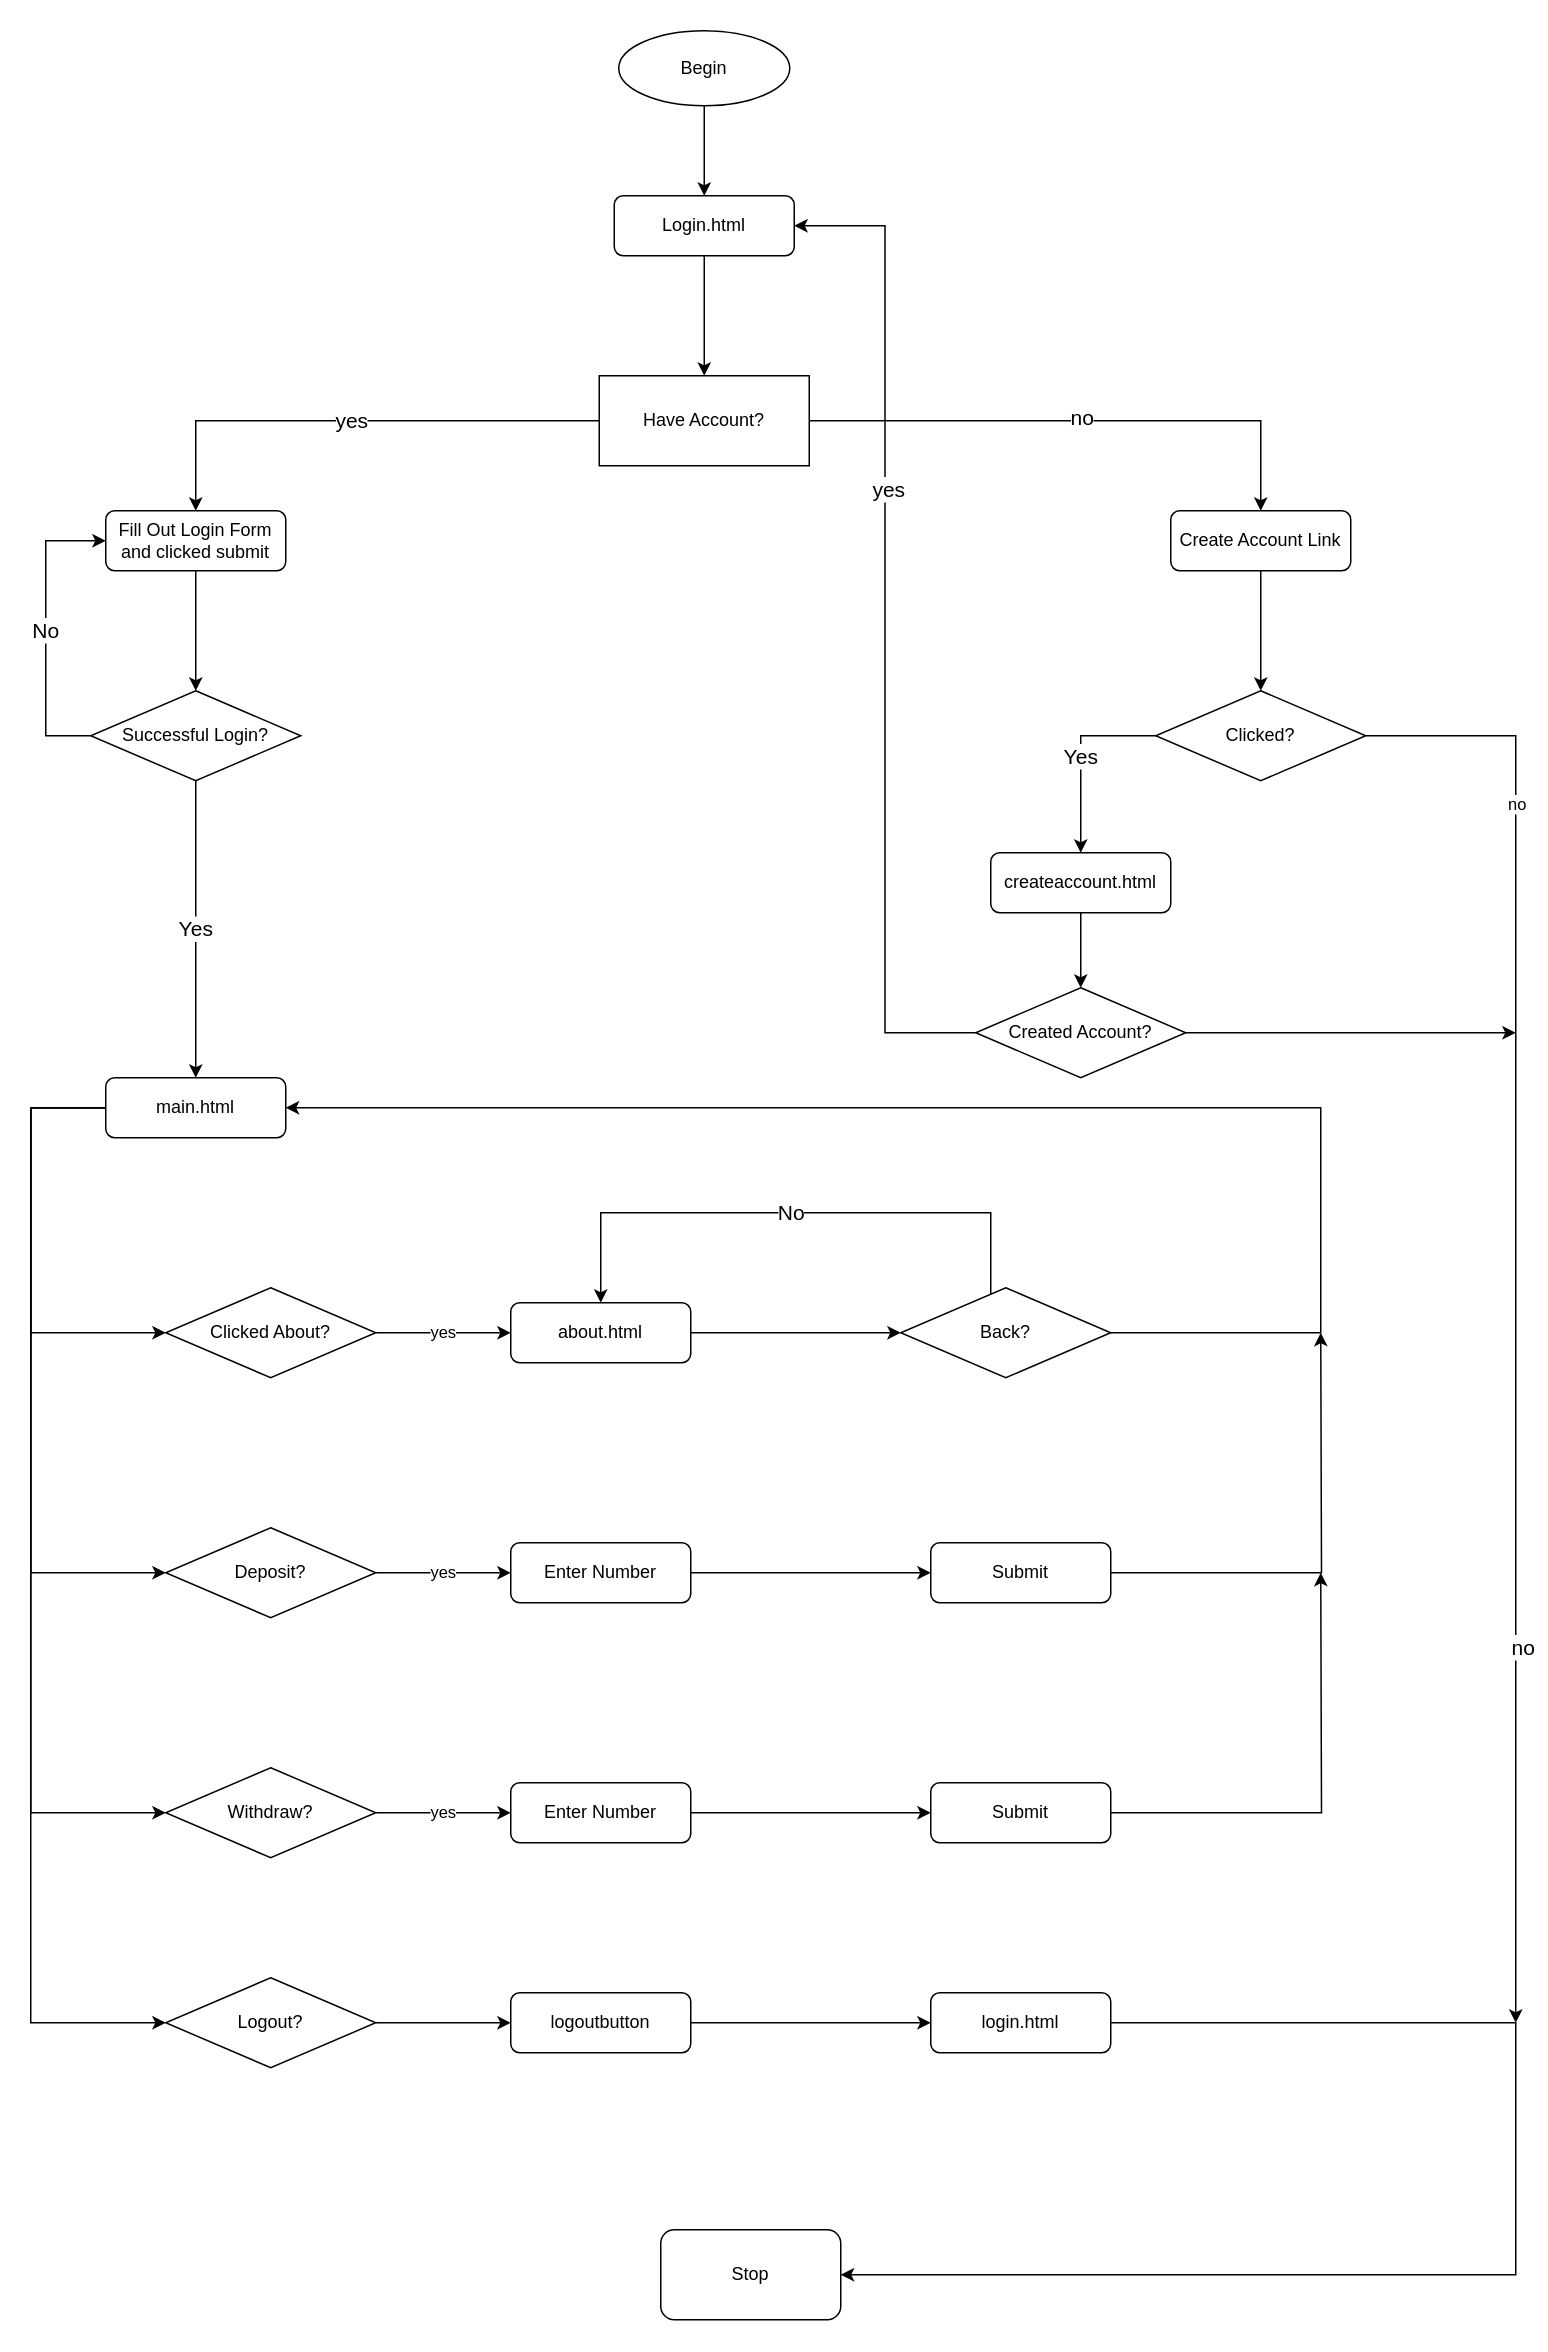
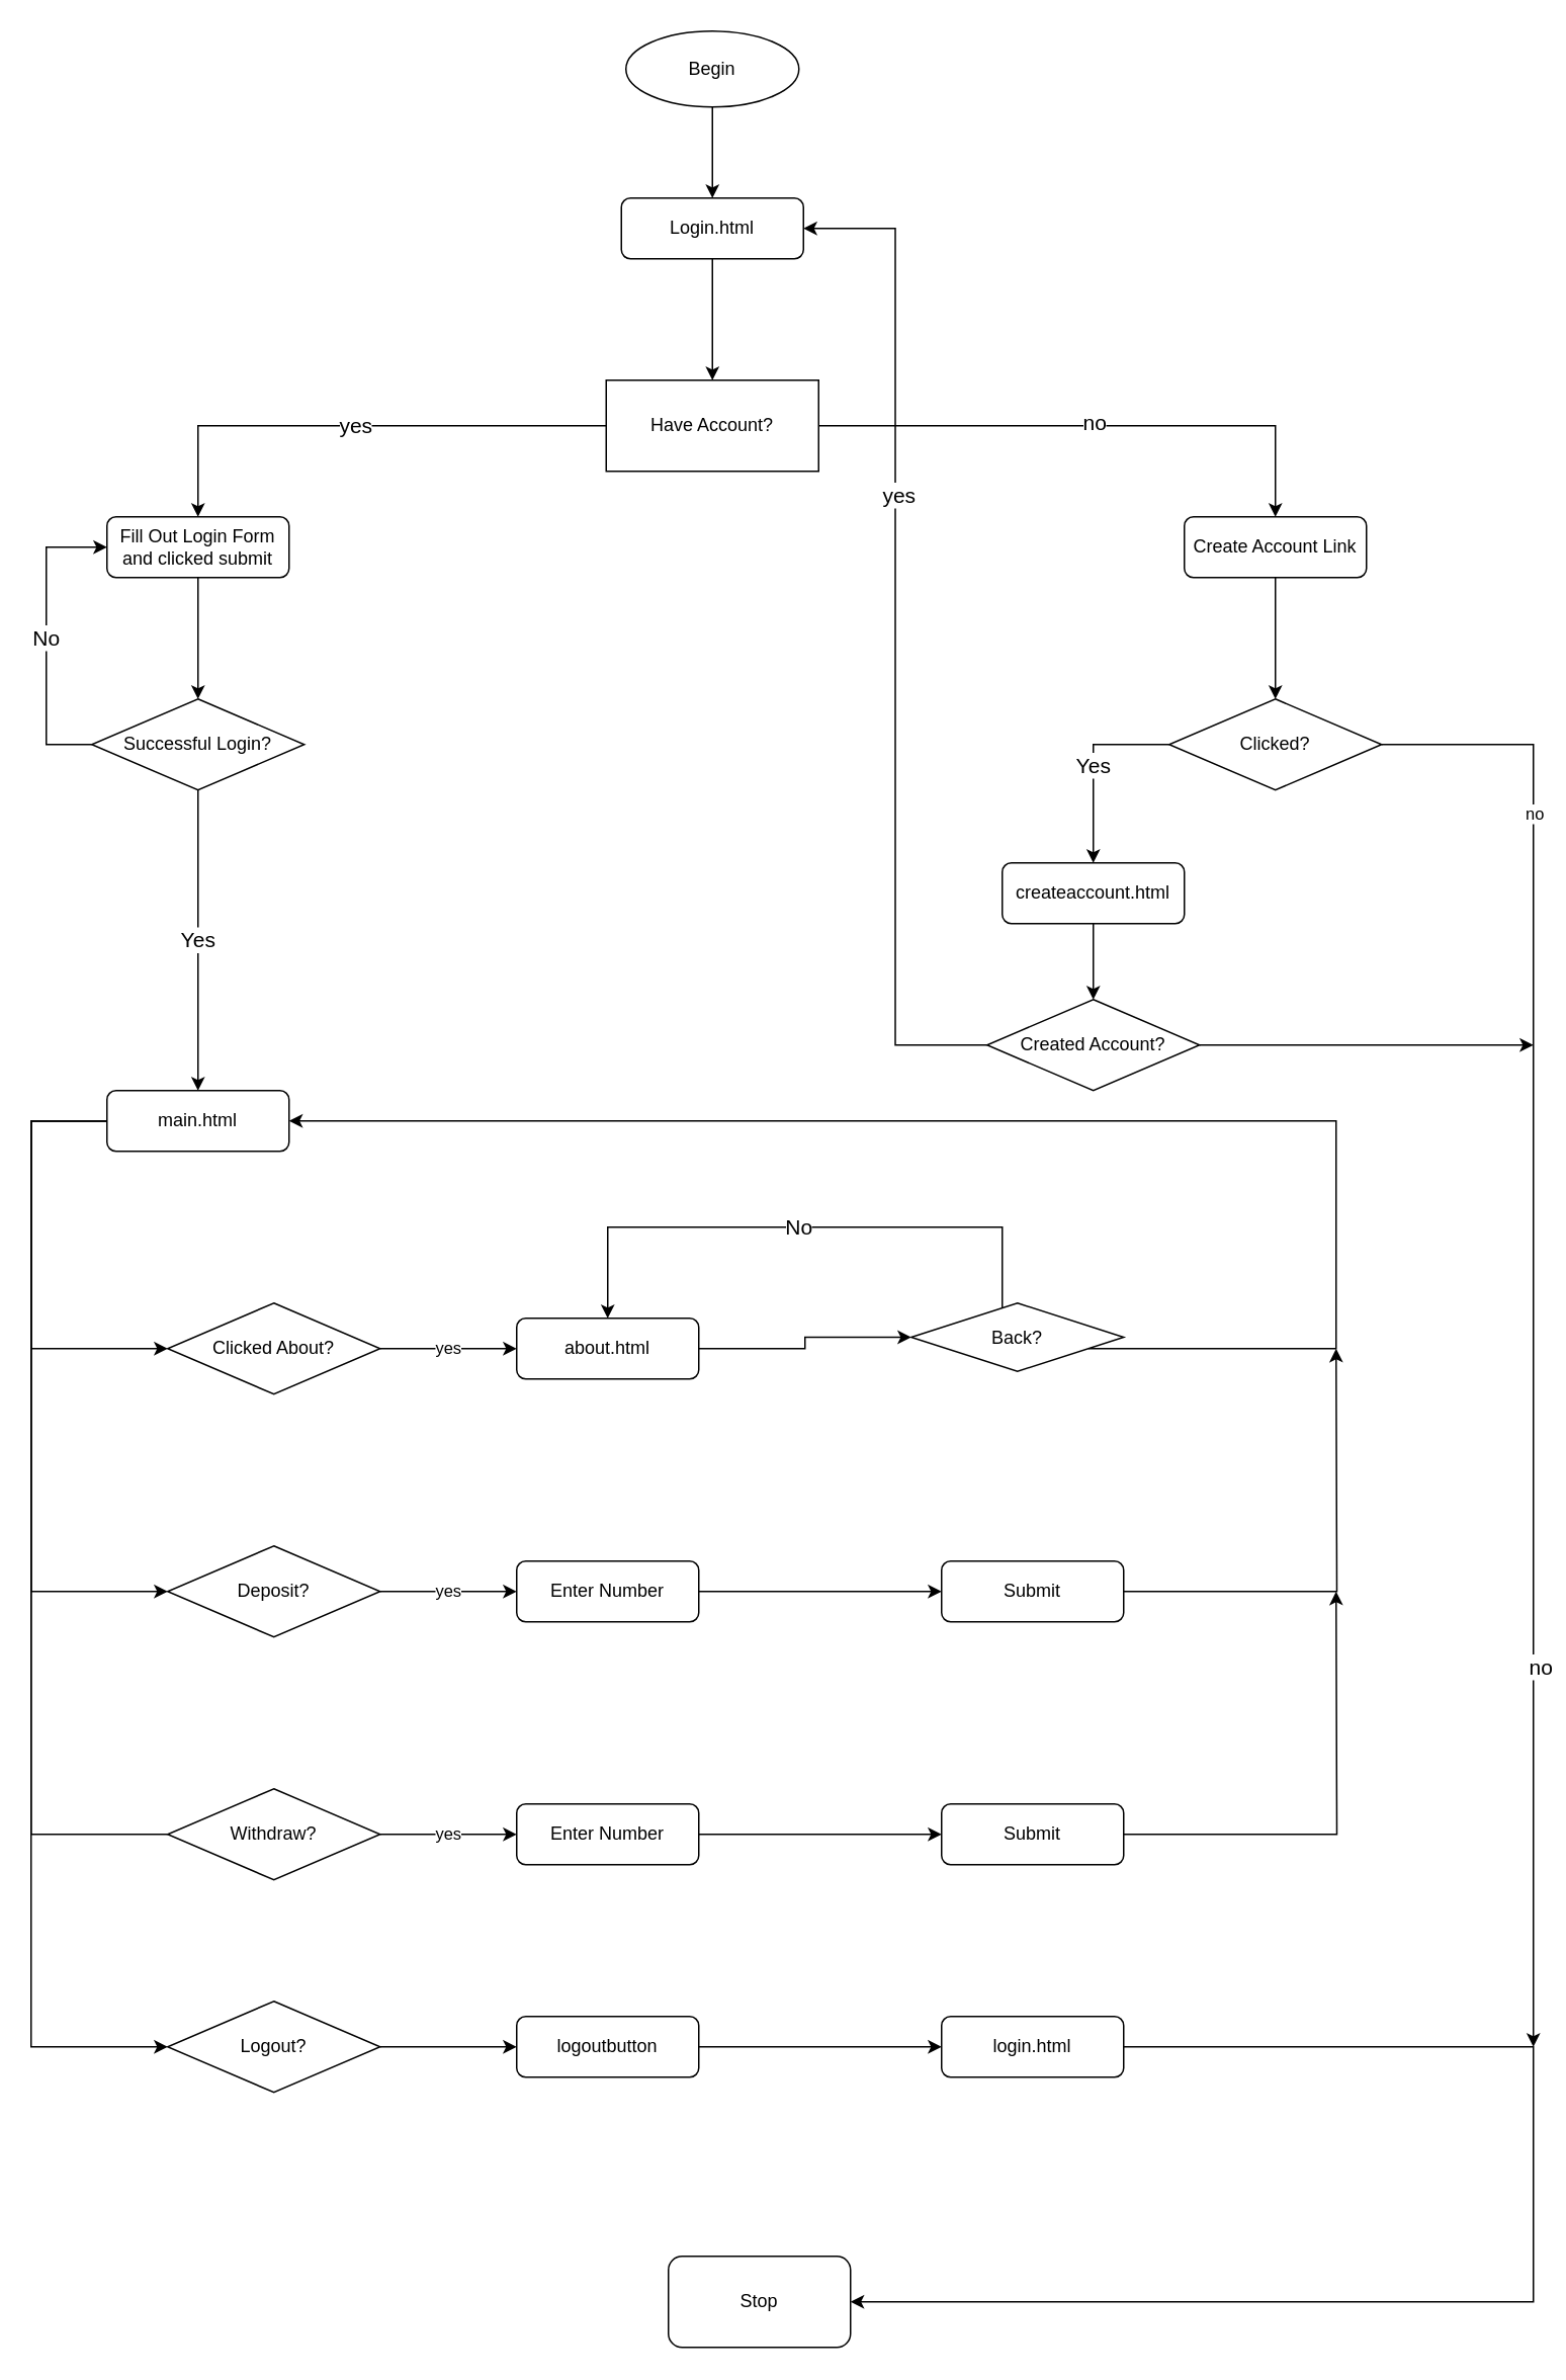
- <mxCell id="57" value="Back?" style="rhombus;whiteSpace=wrap;html=1;" parent="1" vertex="1"><mxGeometry x="600" y="858" width="140" height="60" as="geometry" /></mxCell>
+ <mxCell id="57" value="Back?" style="rhombus;whiteSpace=wrap;html=1;" parent="1" vertex="1"><mxGeometry x="600" y="858" width="140" height="45" as="geometry" /></mxCell>
- <mxCell id="31" style="edgeStyle=orthogonalEdgeStyle;rounded=0;orthogonalLoop=1;jettySize=auto;html=1;entryX=0;entryY=0.5;entryDx=0;entryDy=0;" edge="1" parent="1" source="32" target="38"><mxGeometry relative="1" as="geometry"><Array as="points"><mxPoint x="20" y="738" /><mxPoint x="20" y="1208" /></Array></mxGeometry></mxCell>
+ <mxCell id="31" style="edgeStyle=orthogonalEdgeStyle;rounded=0;orthogonalLoop=1;jettySize=auto;html=1;entryX=0;entryY=0.5;entryDx=0;entryDy=0;endArrow=none;" edge="1" parent="1" source="32" target="38"><mxGeometry relative="1" as="geometry"><Array as="points"><mxPoint x="20" y="738" /><mxPoint x="20" y="1208" /></Array></mxGeometry></mxCell>
